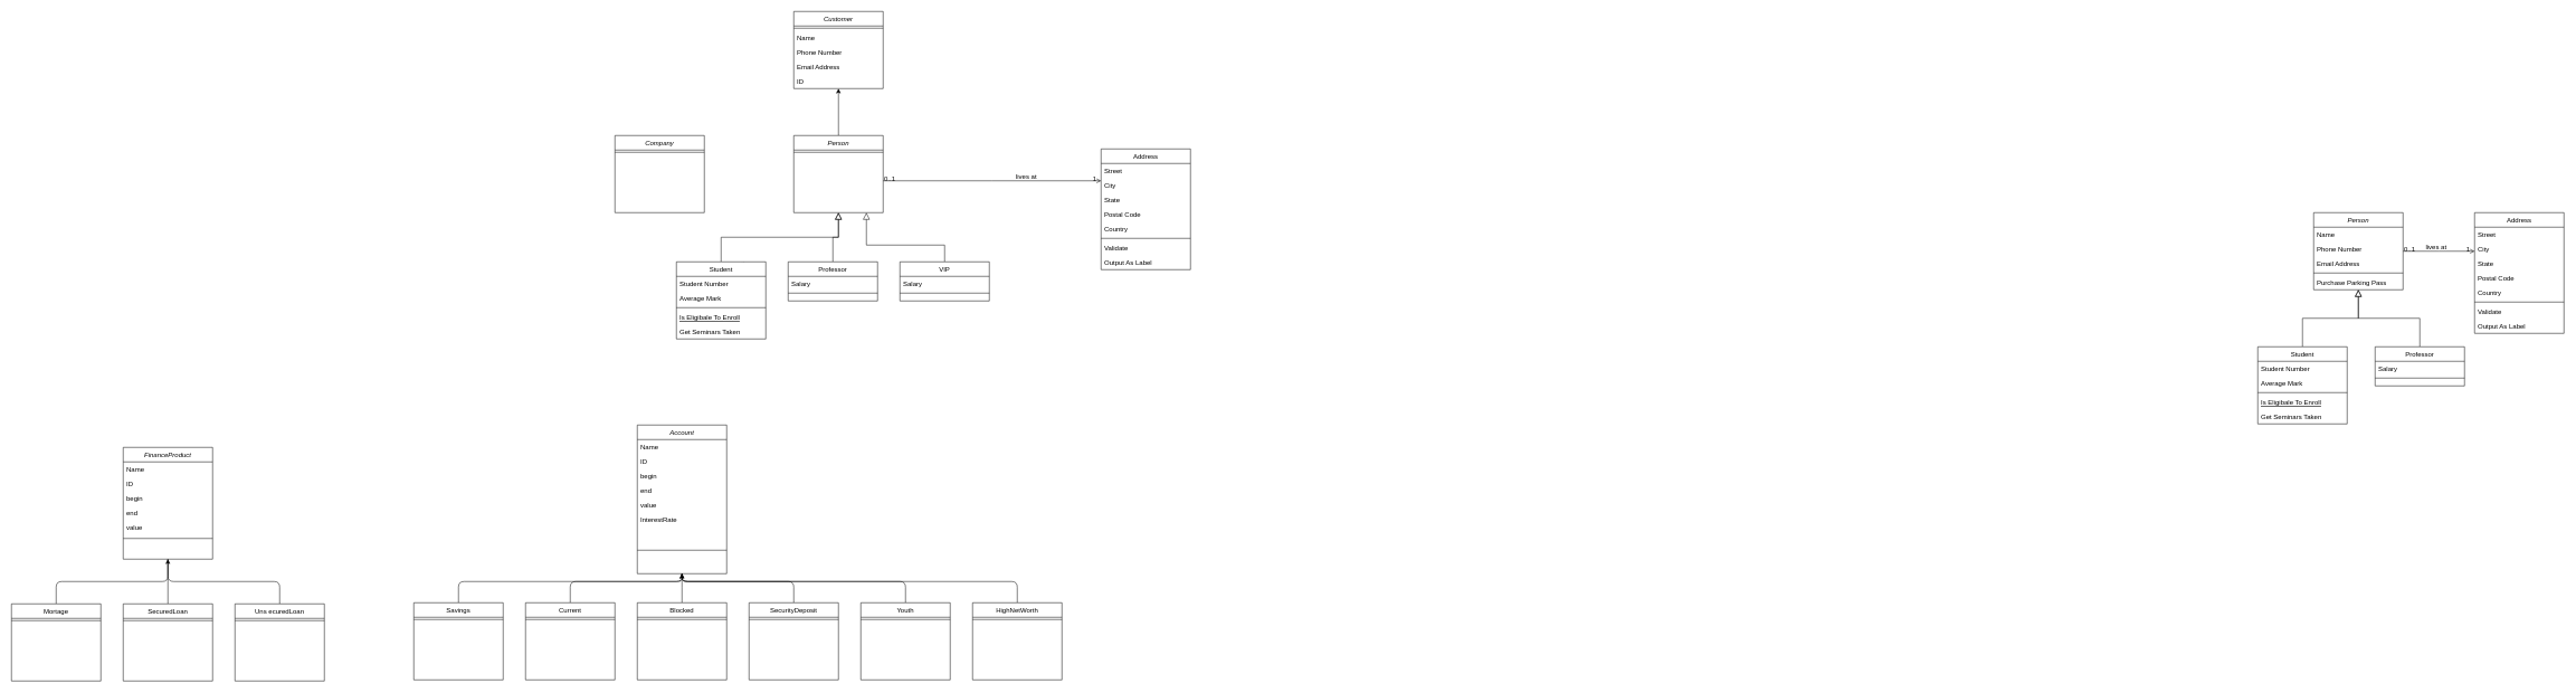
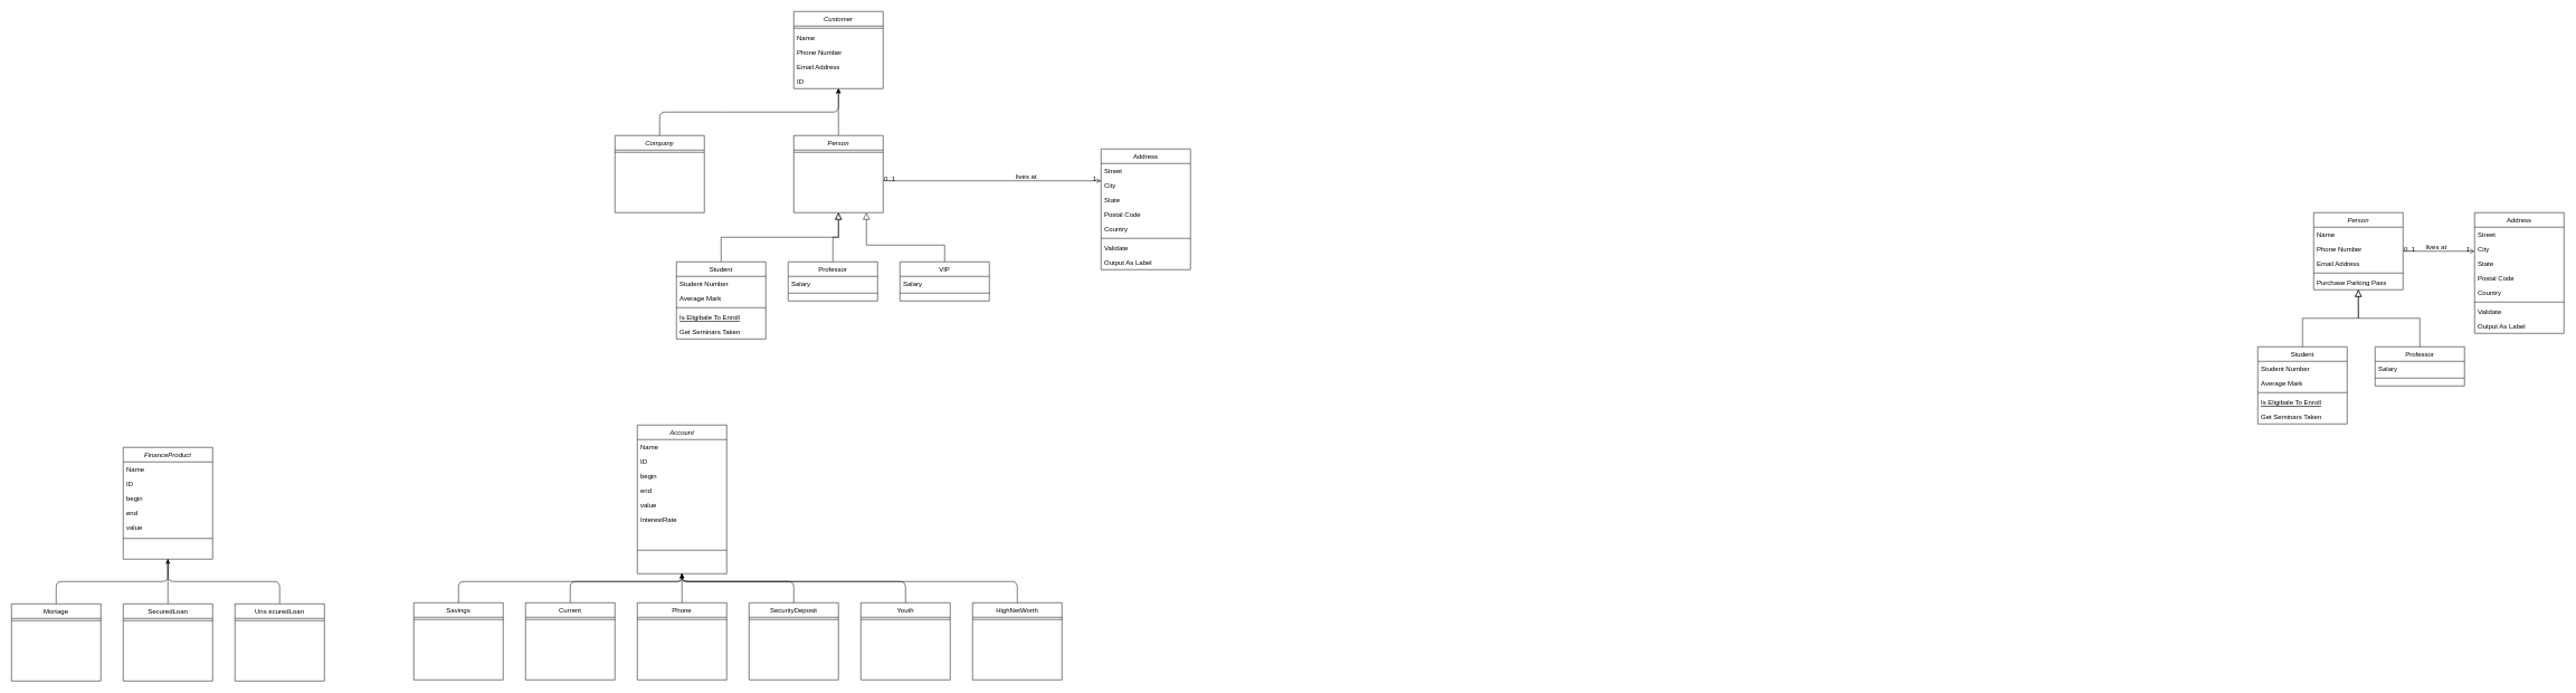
+ <mxCell id="104" value="" style="endArrow=classic;html=1;entryX=0.5;entryY=1;entryDx=0;entryDy=0;exitX=0.5;exitY=0;exitDx=0;exitDy=0;" edge="1" parent="1" source="105" target="107"><mxGeometry width="50" height="50" relative="1" as="geometry"><mxPoint x="1090" y="540" as="sourcePoint" /><mxPoint x="1140" y="490" as="targetPoint" /><Array as="points"><mxPoint x="1180" y="200" /><mxPoint x="1290" y="200" /><mxPoint x="1500" y="200" /></Array></mxGeometry></mxCell>
- <mxCell id="49" value="Blocked" style="swimlane;fontStyle=0;align=center;verticalAlign=top;childLayout=stackLayout;horizontal=1;startSize=26;horizontalStack=0;resizeParent=1;resizeLast=0;collapsible=1;marginBottom=0;rounded=0;shadow=0;strokeWidth=1;" vertex="1" parent="1"><mxGeometry x="1140" y="1078" width="160" height="138" as="geometry"><mxRectangle x="130" y="380" width="160" height="26" as="alternateBounds" /></mxGeometry></mxCell>
+ <mxCell id="49" value="Phone" style="swimlane;fontStyle=0;align=center;verticalAlign=top;childLayout=stackLayout;horizontal=1;startSize=26;horizontalStack=0;resizeParent=1;resizeLast=0;collapsible=1;marginBottom=0;rounded=0;shadow=0;strokeWidth=1;" vertex="1" parent="1"><mxGeometry x="1140" y="1078" width="160" height="138" as="geometry"><mxRectangle x="130" y="380" width="160" height="26" as="alternateBounds" /></mxGeometry></mxCell>
